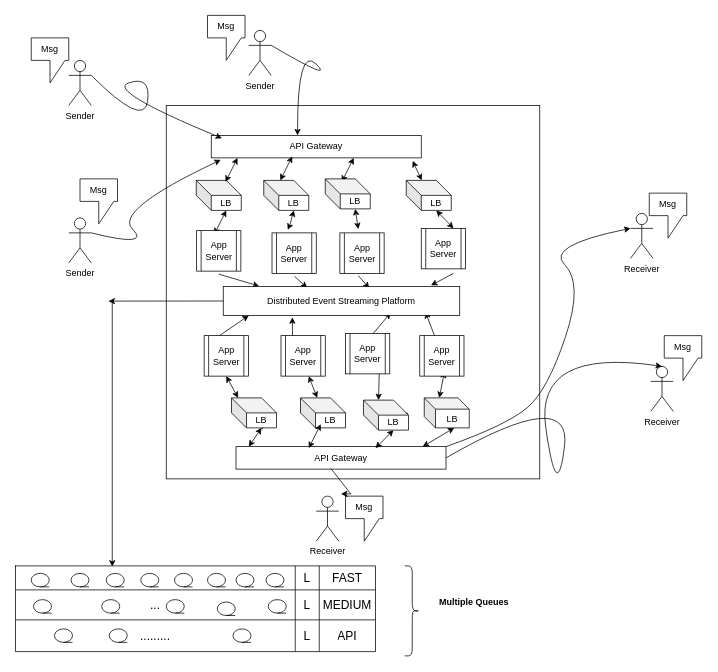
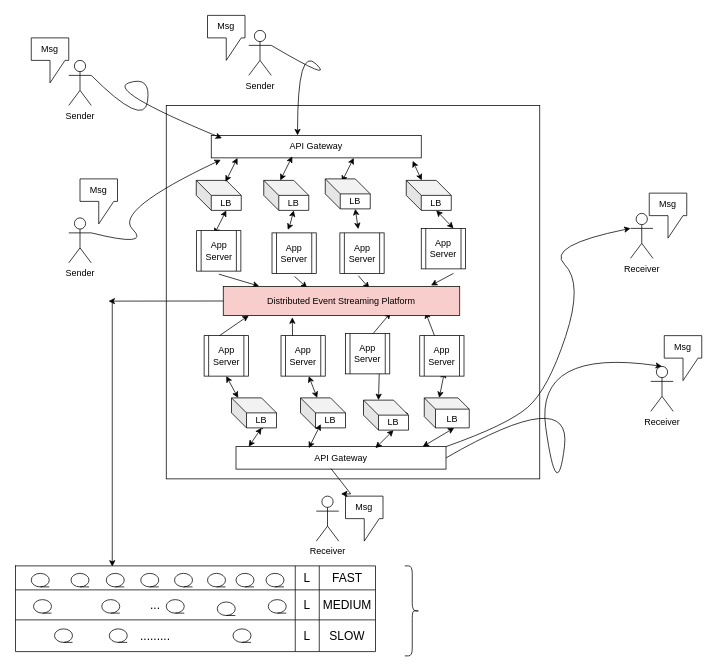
- <mxCell id="66" value="Distributed Event Streaming Platform" style="rounded=0;whiteSpace=wrap;html=1;" vertex="1" parent="1"><mxGeometry x="297" y="381.65" width="315.3" height="38.35" as="geometry" /></mxCell>
+ <mxCell id="66" value="Distributed Event Streaming Platform" style="rounded=0;whiteSpace=wrap;html=1;fillColor=#f8cecc;" vertex="1" parent="1"><mxGeometry x="297" y="381.65" width="315.3" height="38.35" as="geometry" /></mxCell>
- <mxCell id="89" value="&lt;b&gt;Multiple Queues&lt;/b&gt;" style="text;html=1;strokeColor=none;fillColor=none;align=center;verticalAlign=middle;whiteSpace=wrap;rounded=0;" vertex="1" parent="1"><mxGeometry x="578" y="787" width="107" height="30" as="geometry" /></mxCell>
- <mxCell id="81" value="API" style="shape=partialRectangle;html=1;whiteSpace=wrap;connectable=0;strokeColor=inherit;overflow=hidden;fillColor=none;top=0;left=0;bottom=0;right=0;pointerEvents=1;fontSize=16;" vertex="1" parent="78"><mxGeometry x="405" width="75" height="42" as="geometry"><mxRectangle width="75" height="42" as="alternateBounds" /></mxGeometry></mxCell>
+ <mxCell id="81" value="SLOW" style="shape=partialRectangle;html=1;whiteSpace=wrap;connectable=0;strokeColor=inherit;overflow=hidden;fillColor=none;top=0;left=0;bottom=0;right=0;pointerEvents=1;fontSize=16;" vertex="1" parent="78"><mxGeometry x="405" width="75" height="42" as="geometry"><mxRectangle width="75" height="42" as="alternateBounds" /></mxGeometry></mxCell>
